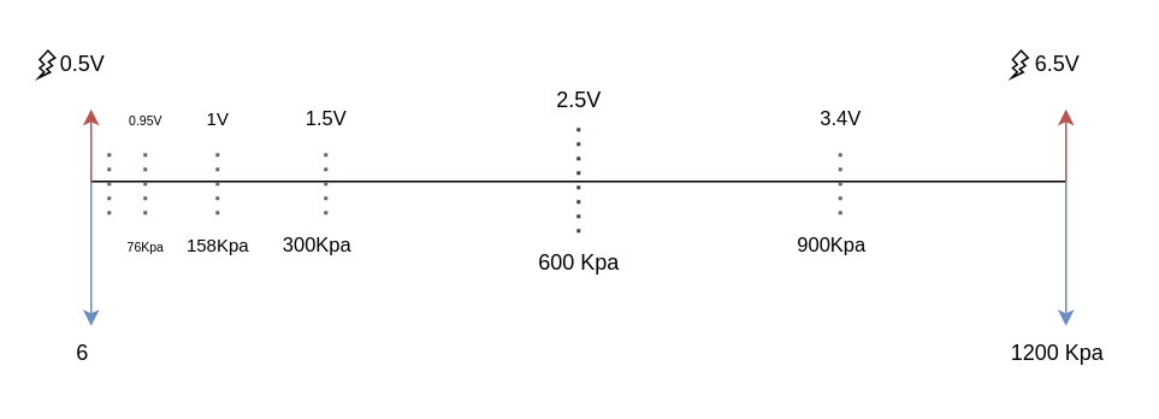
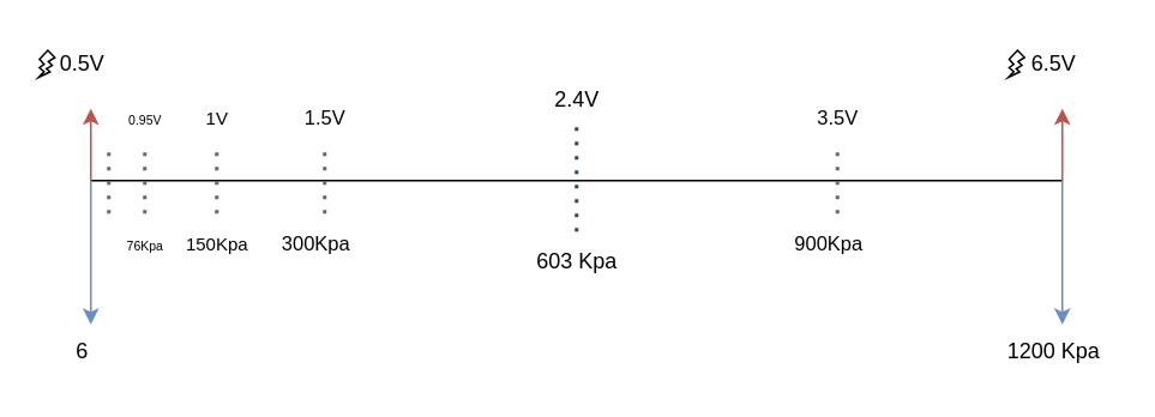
- <mxCell id="13" value="2.5V" style="text;html=1;align=center;verticalAlign=middle;resizable=0;points=[];autosize=1;strokeColor=none;fillColor=none;" vertex="1" parent="1"><mxGeometry x="295" y="40" width="50" height="30" as="geometry" /></mxCell>
+ <mxCell id="13" value="2.4V" style="text;html=1;align=center;verticalAlign=middle;resizable=0;points=[];autosize=1;strokeColor=none;fillColor=none;" vertex="1" parent="1"><mxGeometry x="295" y="40" width="50" height="30" as="geometry" /></mxCell>
- <mxCell id="18" value="&lt;font style=&quot;font-size: 11px;&quot;&gt;3.4V&lt;/font&gt;" style="text;html=1;align=center;verticalAlign=middle;resizable=0;points=[];autosize=1;strokeColor=none;fillColor=none;" vertex="1" parent="1"><mxGeometry x="440" y="50" width="50" height="30" as="geometry" /></mxCell>
+ <mxCell id="18" value="&lt;font style=&quot;font-size: 11px;&quot;&gt;3.5V&lt;/font&gt;" style="text;html=1;align=center;verticalAlign=middle;resizable=0;points=[];autosize=1;strokeColor=none;fillColor=none;" vertex="1" parent="1"><mxGeometry x="440" y="50" width="50" height="30" as="geometry" /></mxCell>
- <mxCell id="27" value="&lt;font style=&quot;font-size: 10px;&quot;&gt;158Kpa&lt;/font&gt;" style="text;html=1;align=center;verticalAlign=middle;resizable=0;points=[];autosize=1;strokeColor=none;fillColor=none;" vertex="1" parent="1"><mxGeometry x="90" y="120" width="60" height="30" as="geometry" /></mxCell>
+ <mxCell id="27" value="&lt;font style=&quot;font-size: 10px;&quot;&gt;150Kpa&lt;/font&gt;" style="text;html=1;align=center;verticalAlign=middle;resizable=0;points=[];autosize=1;strokeColor=none;fillColor=none;" vertex="1" parent="1"><mxGeometry x="90" y="120" width="60" height="30" as="geometry" /></mxCell>
- <mxCell id="12" value="600 Kpa" style="text;html=1;align=center;verticalAlign=middle;resizable=0;points=[];autosize=1;strokeColor=none;fillColor=none;" vertex="1" parent="1"><mxGeometry x="285" y="130" width="70" height="30" as="geometry" /></mxCell>
+ <mxCell id="12" value="603 Kpa" style="text;html=1;align=center;verticalAlign=middle;resizable=0;points=[];autosize=1;strokeColor=none;fillColor=none;" vertex="1" parent="1"><mxGeometry x="285" y="130" width="70" height="30" as="geometry" /></mxCell>
